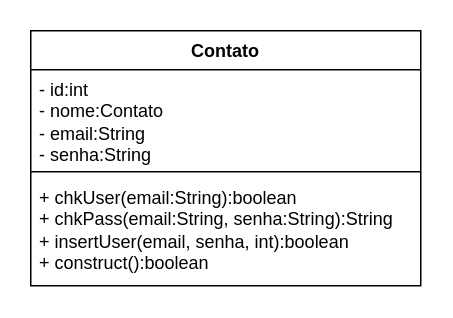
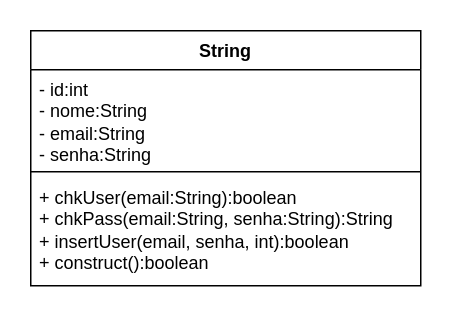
- <mxCell id="2" value="Contato" style="swimlane;fontStyle=1;align=center;verticalAlign=top;childLayout=stackLayout;horizontal=1;startSize=26;horizontalStack=0;resizeParent=1;resizeParentMax=0;resizeLast=0;collapsible=1;marginBottom=0;whiteSpace=wrap;html=1;" parent="1" vertex="1"><mxGeometry x="20" y="20" width="260" height="170" as="geometry" /></mxCell>
+ <mxCell id="2" value="String" style="swimlane;fontStyle=1;align=center;verticalAlign=top;childLayout=stackLayout;horizontal=1;startSize=26;horizontalStack=0;resizeParent=1;resizeParentMax=0;resizeLast=0;collapsible=1;marginBottom=0;whiteSpace=wrap;html=1;" parent="1" vertex="1"><mxGeometry x="20" y="20" width="260" height="170" as="geometry" /></mxCell>
- <mxCell id="3" value="- id:int&lt;div&gt;- nome:Contato&lt;/div&gt;&lt;div&gt;- email:String&lt;/div&gt;&lt;div&gt;- senha:String&lt;/div&gt;" style="text;strokeColor=none;fillColor=none;align=left;verticalAlign=top;spacingLeft=4;spacingRight=4;overflow=hidden;rotatable=0;points=[[0,0.5],[1,0.5]];portConstraint=eastwest;whiteSpace=wrap;html=1;" parent="2" vertex="1"><mxGeometry y="26" width="260" height="64" as="geometry" /></mxCell>
+ <mxCell id="3" value="- id:int&lt;div&gt;- nome:String&lt;/div&gt;&lt;div&gt;- email:String&lt;/div&gt;&lt;div&gt;- senha:String&lt;/div&gt;" style="text;strokeColor=none;fillColor=none;align=left;verticalAlign=top;spacingLeft=4;spacingRight=4;overflow=hidden;rotatable=0;points=[[0,0.5],[1,0.5]];portConstraint=eastwest;whiteSpace=wrap;html=1;" parent="2" vertex="1"><mxGeometry y="26" width="260" height="64" as="geometry" /></mxCell>
